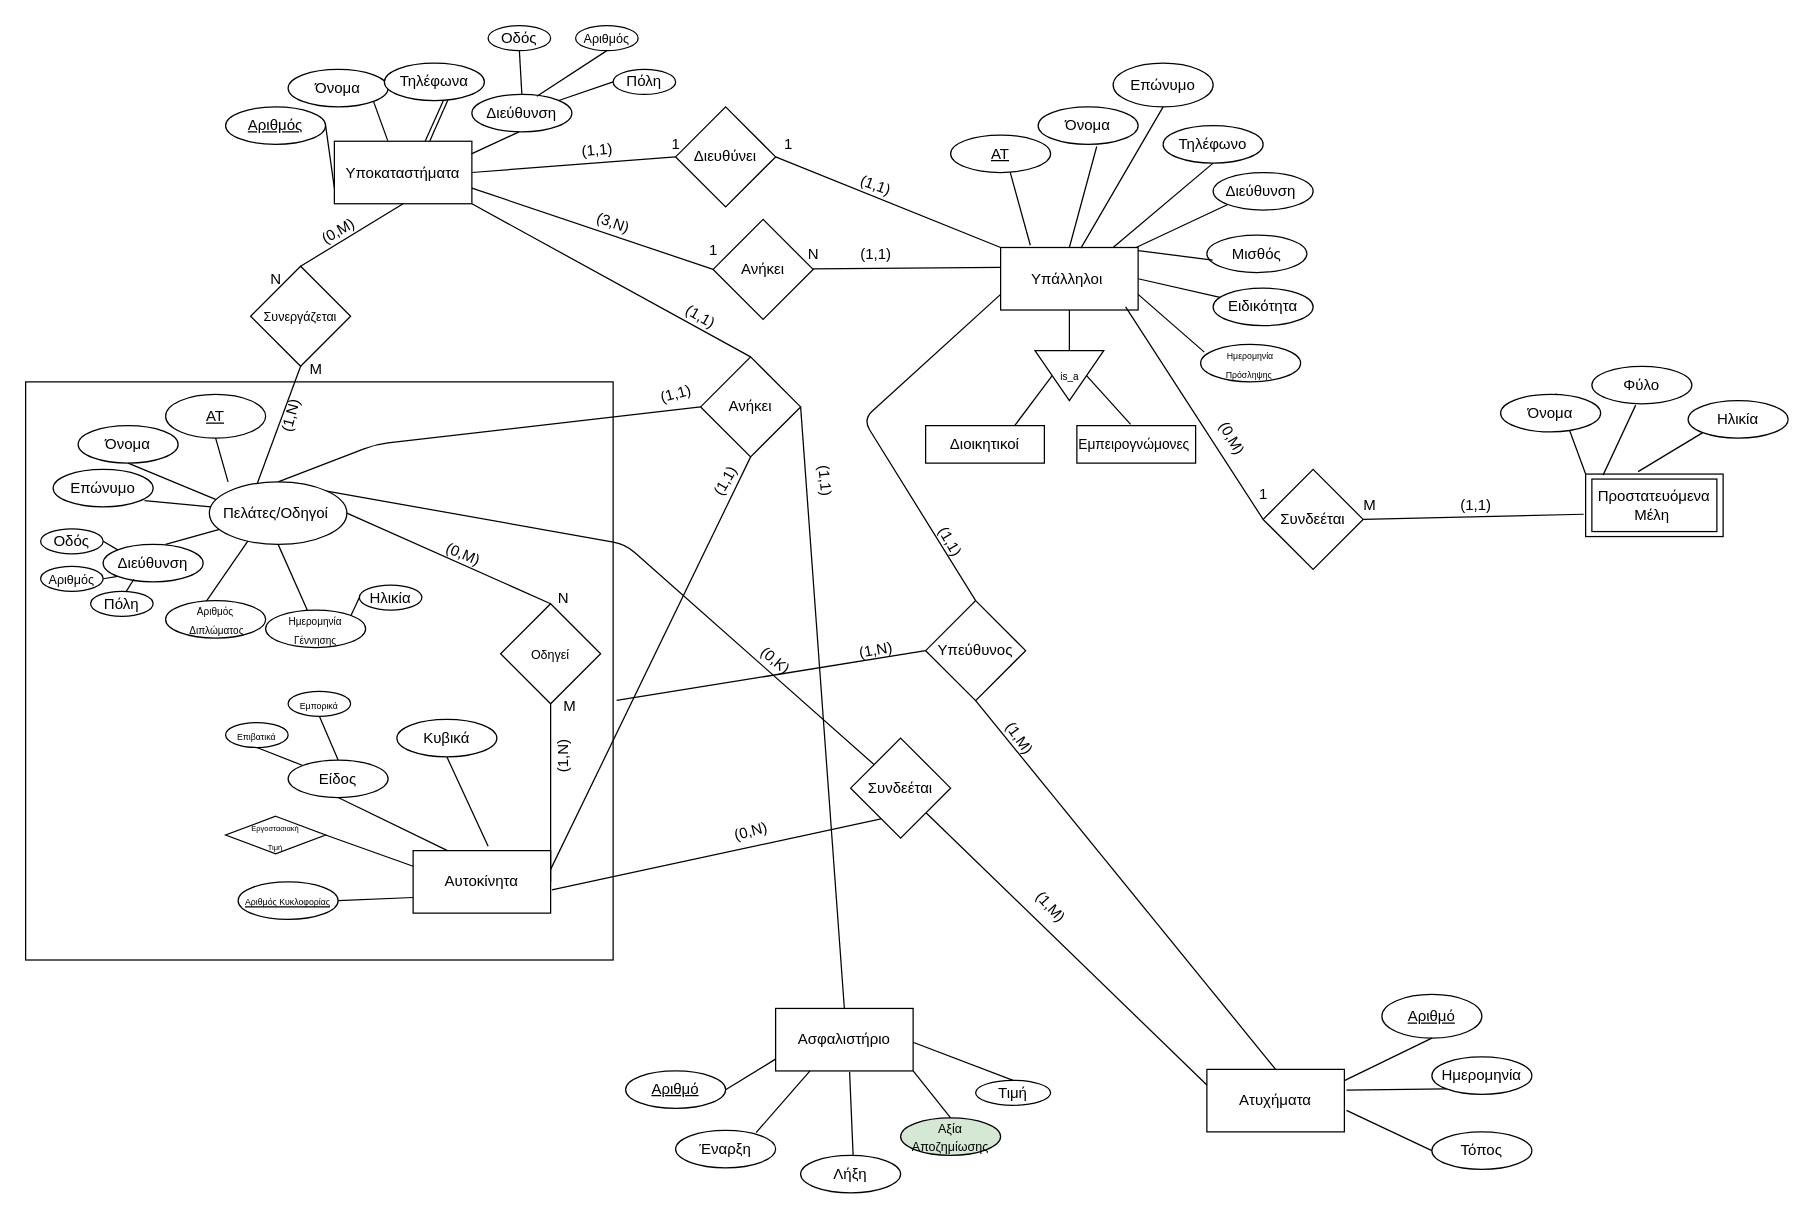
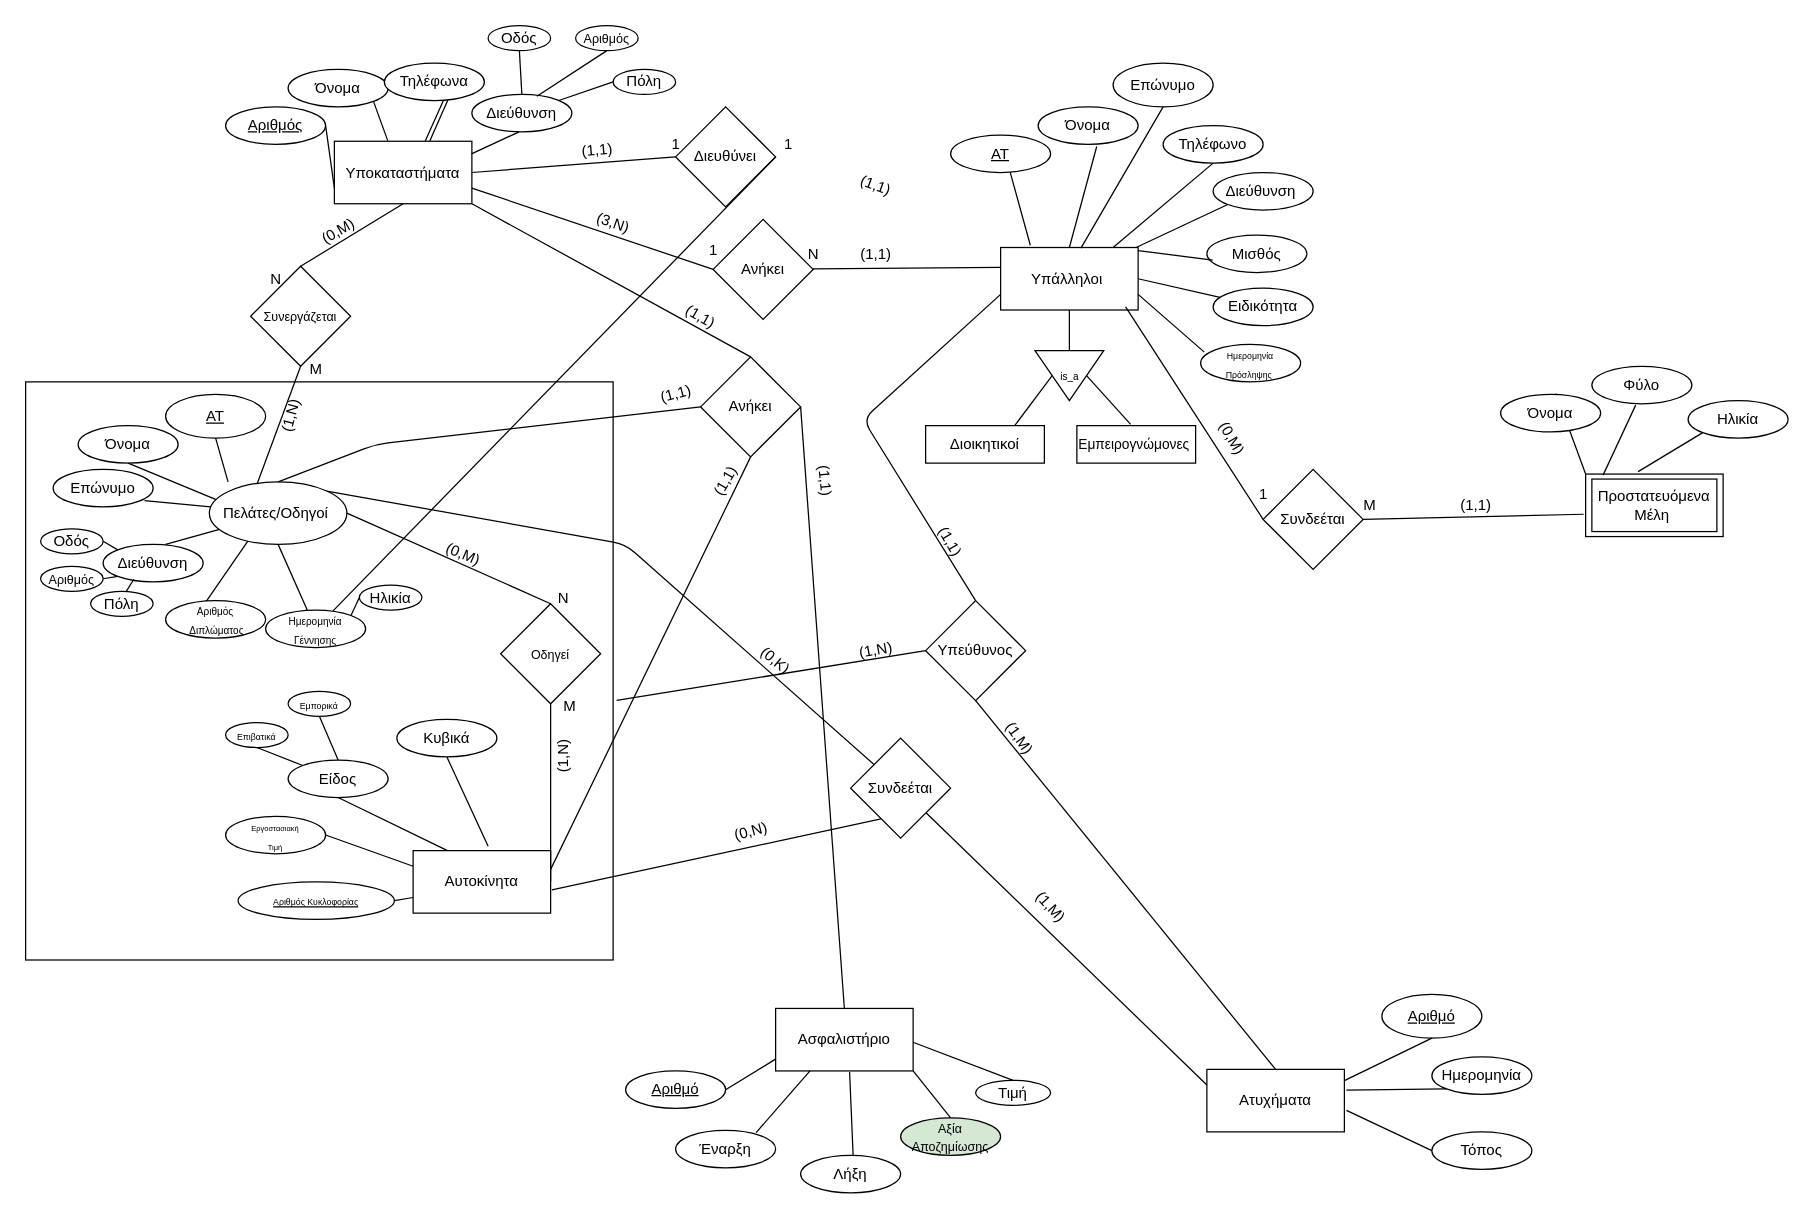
- <mxCell id="150" value="" style="endArrow=none;html=1;exitX=1;exitY=0.5;exitDx=0;exitDy=0;entryX=0;entryY=0;entryDx=0;entryDy=0;" parent="1" source="146" target="49" edge="1"><mxGeometry width="50" height="50" relative="1" as="geometry"><mxPoint x="387" y="160" as="sourcePoint" /><mxPoint x="730" y="190" as="targetPoint" /></mxGeometry></mxCell>
+ <mxCell id="150" value="" style="endArrow=none;html=1;exitX=1;exitY=0.5;exitDx=0;exitDy=0;" parent="1" source="146" target="30" edge="1"><mxGeometry width="50" height="50" relative="1" as="geometry"><mxPoint x="387" y="160" as="sourcePoint" /><mxPoint x="730" y="190" as="targetPoint" /></mxGeometry></mxCell>
- <mxCell id="36" value="&lt;font style=&quot;font-size: 6px&quot;&gt;Εργοστασιακή&lt;br&gt;Τιμή&lt;/font&gt;" style="rhombus;whiteSpace=wrap;html=1;sketch=0;" parent="1" vertex="1"><mxGeometry x="180" y="652.5" width="80" height="30" as="geometry" /></mxCell>
+ <mxCell id="36" value="&lt;font style=&quot;font-size: 6px&quot;&gt;Εργοστασιακή&lt;br&gt;Τιμή&lt;/font&gt;" style="ellipse;whiteSpace=wrap;html=1;sketch=0;" parent="1" vertex="1"><mxGeometry x="180" y="652.5" width="80" height="30" as="geometry" /></mxCell>
- <mxCell id="42" value="&lt;font style=&quot;font-size: 7px&quot;&gt;&lt;u&gt;Αριθμός Κυκλοφορίας&lt;/u&gt;&lt;/font&gt;" style="ellipse;whiteSpace=wrap;html=1;" parent="1" vertex="1"><mxGeometry x="190" y="705" width="80" height="30" as="geometry" /></mxCell>
+ <mxCell id="42" value="&lt;font style=&quot;font-size: 7px&quot;&gt;&lt;u&gt;Αριθμός Κυκλοφορίας&lt;/u&gt;&lt;/font&gt;" style="ellipse;whiteSpace=wrap;html=1;" parent="1" vertex="1"><mxGeometry x="190" y="705" width="125" height="30" as="geometry" /></mxCell>
